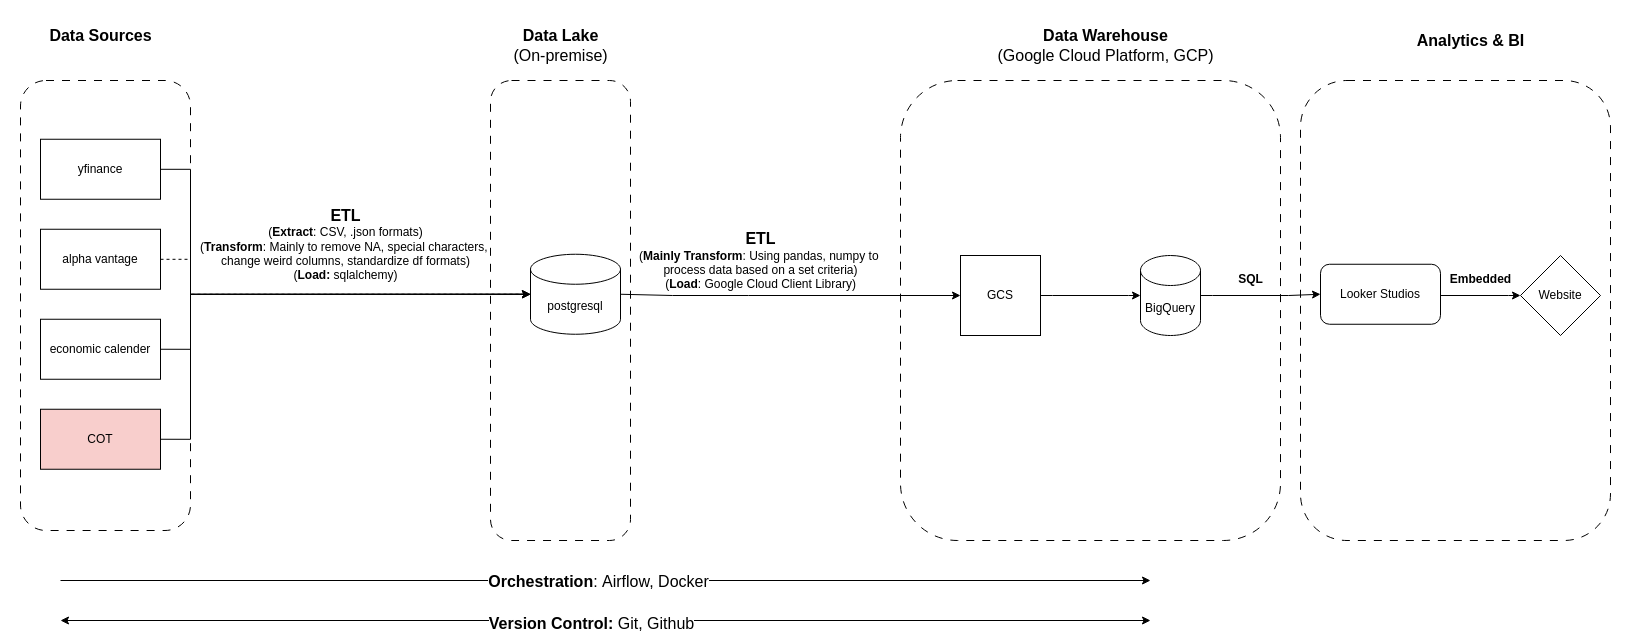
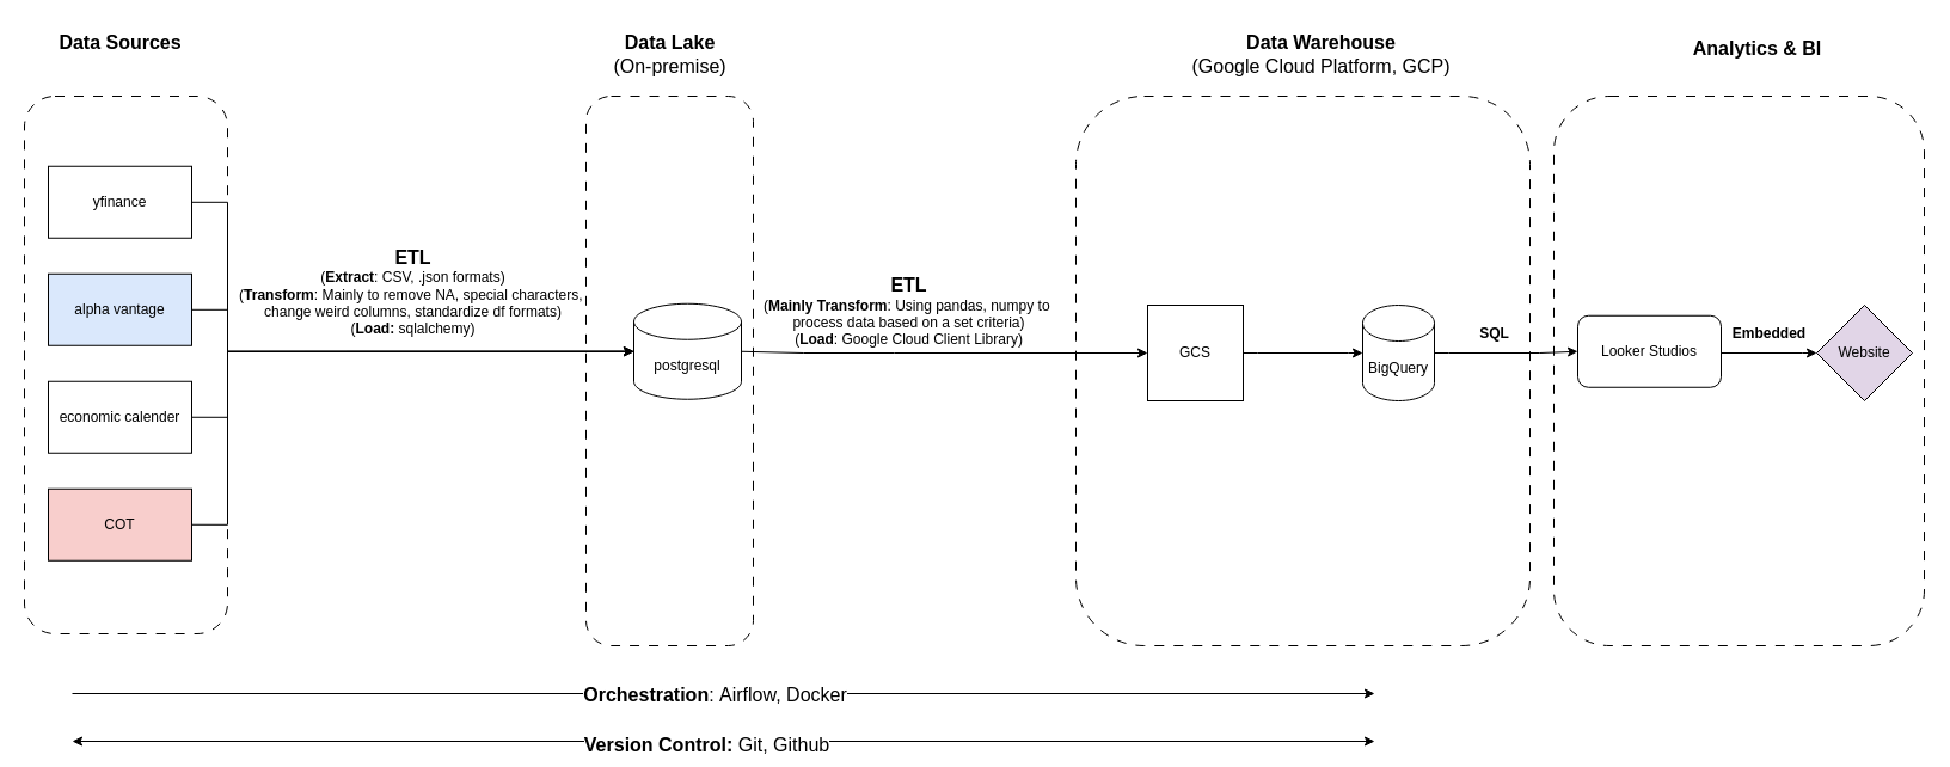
- <mxCell id="4" value="alpha vantage" style="rounded=0;whiteSpace=wrap;html=1;" parent="1" vertex="1"><mxGeometry x="40" y="228.75" width="120" height="60" as="geometry" /></mxCell>
+ <mxCell id="4" value="alpha vantage" style="rounded=0;whiteSpace=wrap;html=1;fillColor=#dae8fc;" parent="1" vertex="1"><mxGeometry x="40" y="228.75" width="120" height="60" as="geometry" /></mxCell>
- <mxCell id="25" style="edgeStyle=orthogonalEdgeStyle;rounded=0;orthogonalLoop=1;jettySize=auto;html=1;entryX=0;entryY=0.5;entryDx=0;entryDy=0;entryPerimeter=0;dashed=1;" edge="1" parent="1" source="4" target="7"><mxGeometry relative="1" as="geometry"><Array as="points"><mxPoint x="190" y="259" /><mxPoint x="190" y="294" /></Array></mxGeometry></mxCell>
+ <mxCell id="25" style="edgeStyle=orthogonalEdgeStyle;rounded=0;orthogonalLoop=1;jettySize=auto;html=1;entryX=0;entryY=0.5;entryDx=0;entryDy=0;entryPerimeter=0;" edge="1" parent="1" source="4" target="7"><mxGeometry relative="1" as="geometry"><Array as="points"><mxPoint x="190" y="259" /><mxPoint x="190" y="294" /></Array></mxGeometry></mxCell>
- <mxCell id="19" value="Website" style="rhombus;whiteSpace=wrap;html=1;" parent="1" vertex="1"><mxGeometry x="1520" y="255" width="80" height="80" as="geometry" /></mxCell>
+ <mxCell id="19" value="Website" style="rhombus;whiteSpace=wrap;html=1;fillColor=#e1d5e7;" parent="1" vertex="1"><mxGeometry x="1520" y="255" width="80" height="80" as="geometry" /></mxCell>
